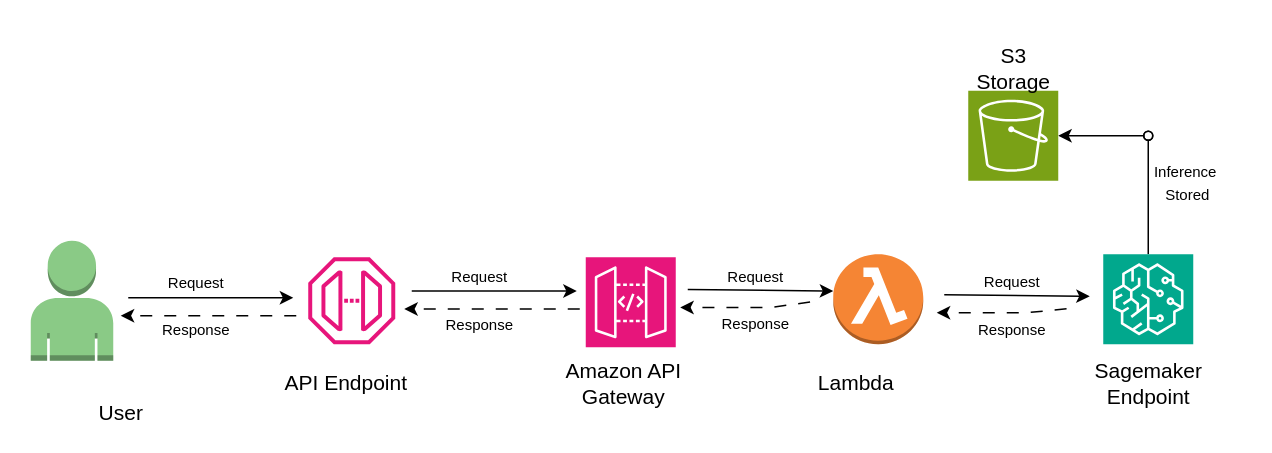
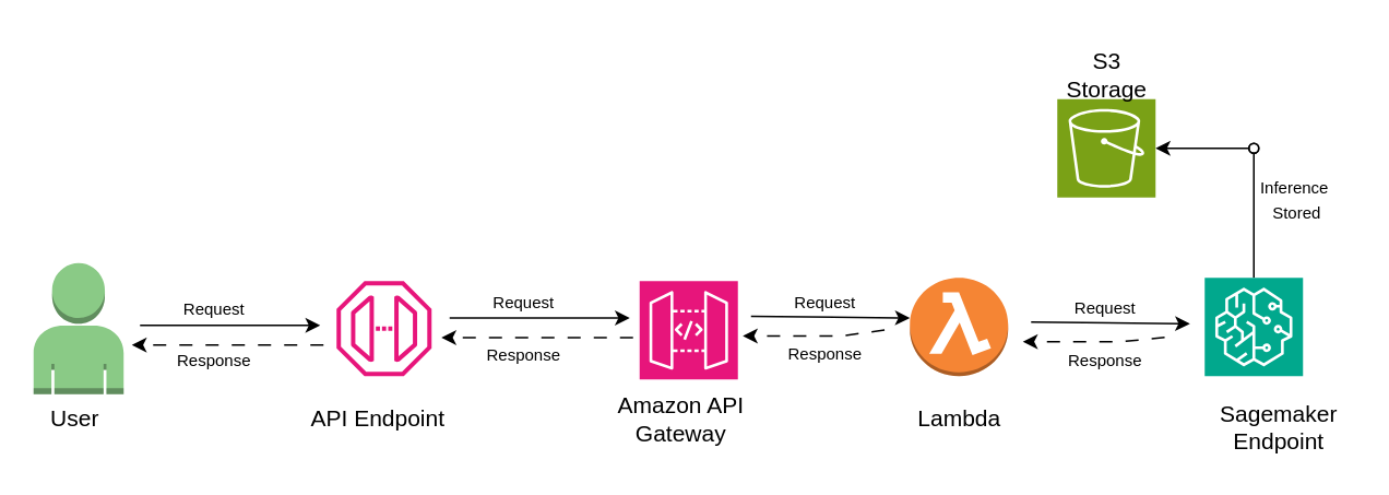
- <mxCell id="13" value="&lt;font style=&quot;font-size: 14px;&quot;&gt;Lambda&lt;/font&gt;" style="text;html=1;align=center;verticalAlign=middle;resizable=0;points=[];autosize=1;strokeColor=none;fillColor=none;" vertex="1" parent="1"><mxGeometry x="535" y="240" width="70" height="30" as="geometry" /></mxCell>
+ <mxCell id="13" value="&lt;font style=&quot;font-size: 14px;&quot;&gt;Lambda&lt;/font&gt;" style="text;html=1;align=center;verticalAlign=middle;resizable=0;points=[];autosize=1;strokeColor=none;fillColor=none;" vertex="1" parent="1"><mxGeometry x="550" y="240" width="70" height="30" as="geometry" /></mxCell>
- <mxCell id="14" value="&lt;font style=&quot;font-size: 14px;&quot;&gt;Sagemaker&lt;/font&gt;&lt;div&gt;&lt;font style=&quot;font-size: 14px;&quot;&gt;Endpoint&lt;/font&gt;&lt;/div&gt;" style="text;html=1;align=center;verticalAlign=middle;resizable=0;points=[];autosize=1;strokeColor=none;fillColor=none;" vertex="1" parent="1"><mxGeometry x="715" y="230" width="100" height="50" as="geometry" /></mxCell>
+ <mxCell id="14" value="&lt;font style=&quot;font-size: 14px;&quot;&gt;Sagemaker&lt;/font&gt;&lt;div&gt;&lt;font style=&quot;font-size: 14px;&quot;&gt;Endpoint&lt;/font&gt;&lt;/div&gt;" style="text;html=1;align=center;verticalAlign=middle;resizable=0;points=[];autosize=1;strokeColor=none;fillColor=none;" vertex="1" parent="1"><mxGeometry x="730" y="235" width="100" height="50" as="geometry" /></mxCell>
- <mxCell id="10" value="&lt;font style=&quot;font-size: 14px;&quot;&gt;User&lt;/font&gt;" style="text;html=1;align=center;verticalAlign=middle;resizable=0;points=[];autosize=1;strokeColor=none;fillColor=none;" vertex="1" parent="1"><mxGeometry x="55" y="260" width="50" height="30" as="geometry" /></mxCell>
+ <mxCell id="10" value="&lt;font style=&quot;font-size: 14px;&quot;&gt;User&lt;/font&gt;" style="text;html=1;align=center;verticalAlign=middle;resizable=0;points=[];autosize=1;strokeColor=none;fillColor=none;" vertex="1" parent="1"><mxGeometry x="20" y="240" width="50" height="30" as="geometry" /></mxCell>
